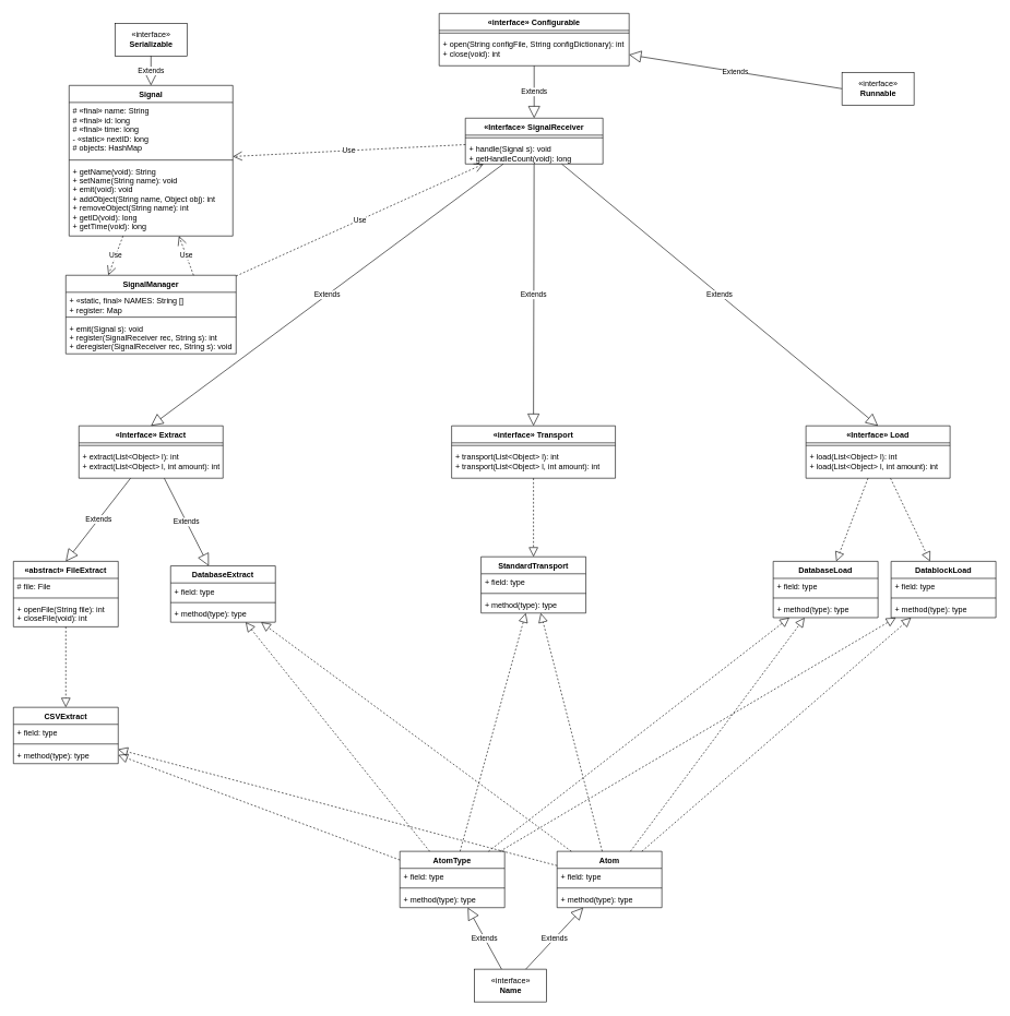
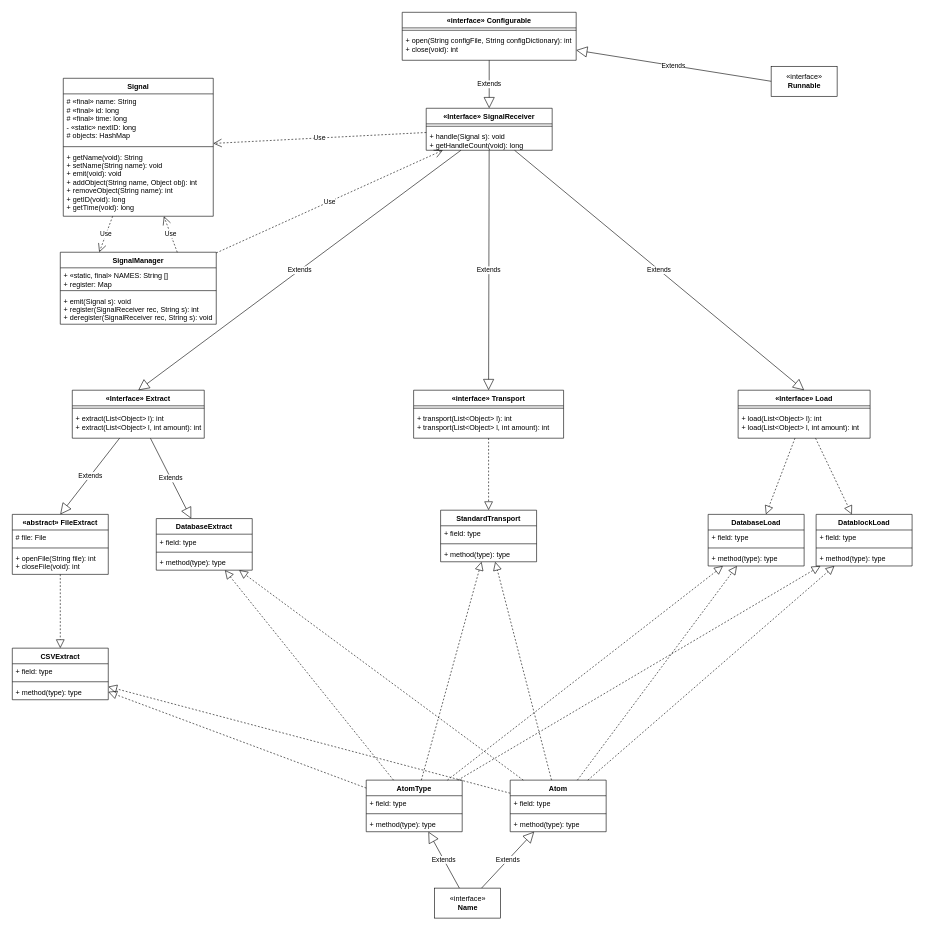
- <mxCell id="86" value="&lt;div&gt;«interface»&lt;/div&gt;&lt;div&gt;&lt;b&gt;Serializable&lt;/b&gt;&lt;/div&gt;" style="html=1;" vertex="1" parent="1"><mxGeometry x="175" y="35" width="110" height="50" as="geometry" /></mxCell>
- <mxCell id="87" value="Extends" style="endArrow=block;endSize=16;endFill=0;html=1;rounded=0;" edge="1" parent="1" source="86" target="79"><mxGeometry width="160" relative="1" as="geometry"><mxPoint x="470" y="380" as="sourcePoint" /><mxPoint x="630" y="380" as="targetPoint" /></mxGeometry></mxCell>
